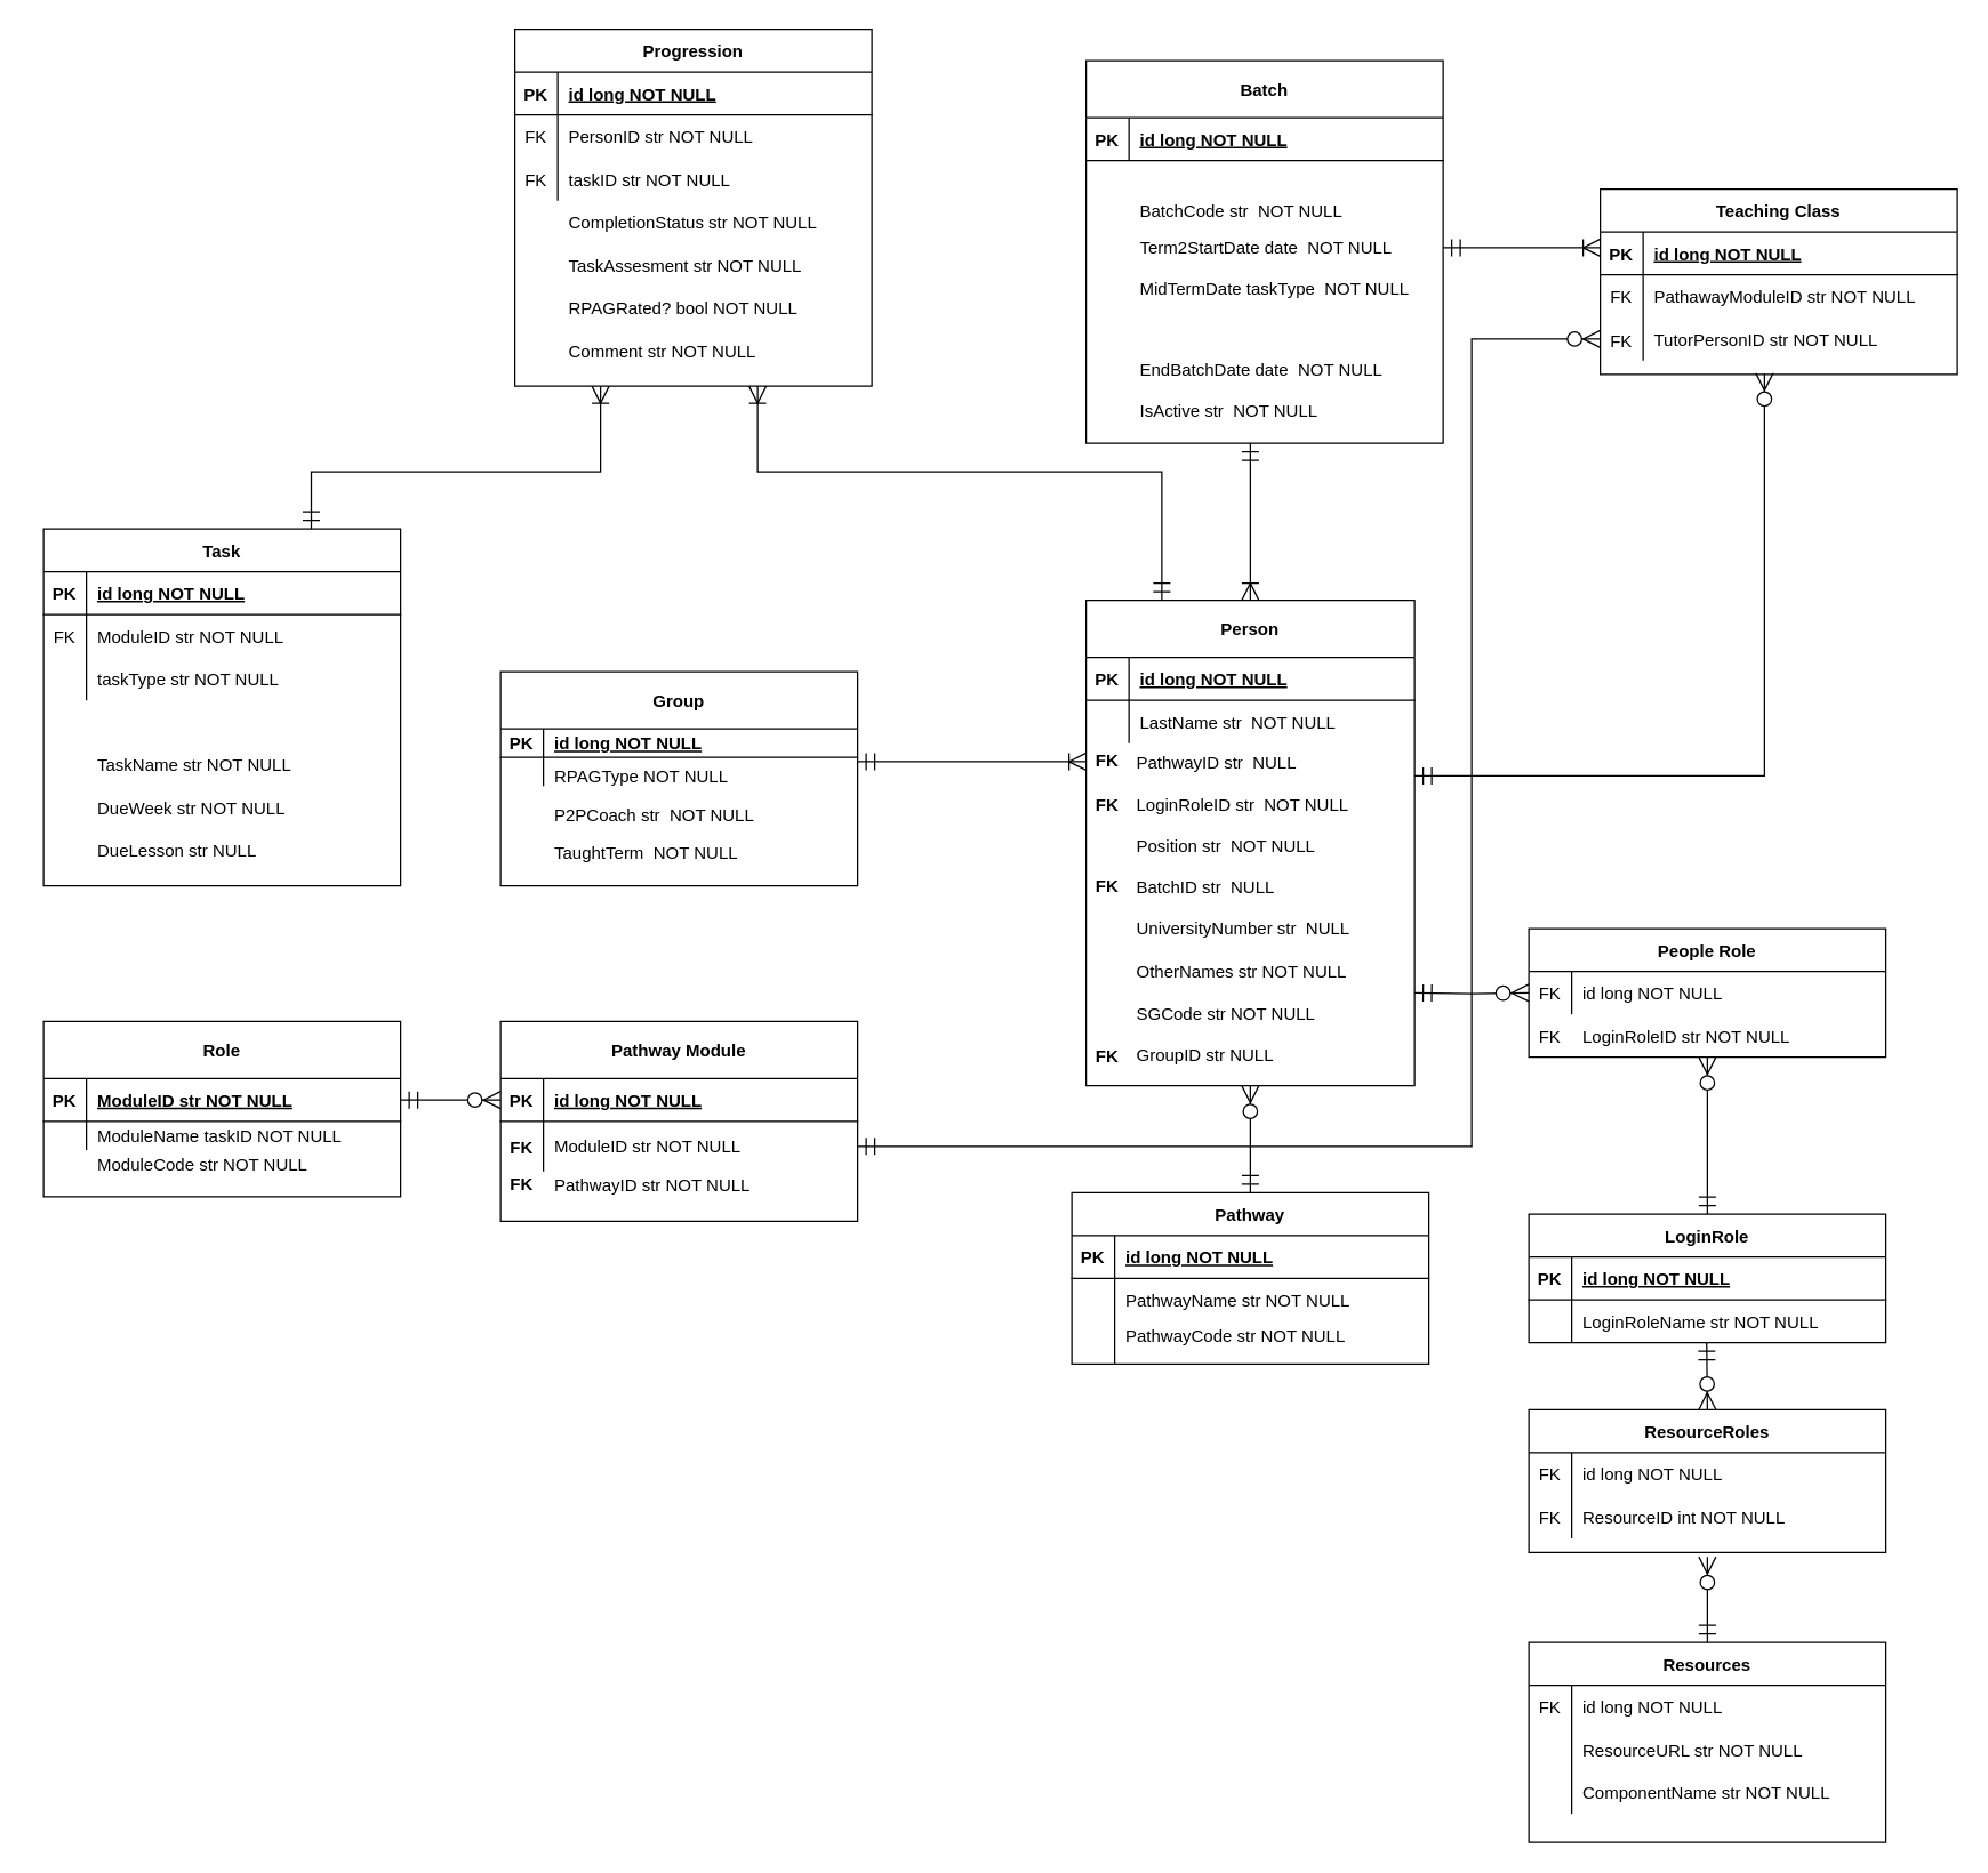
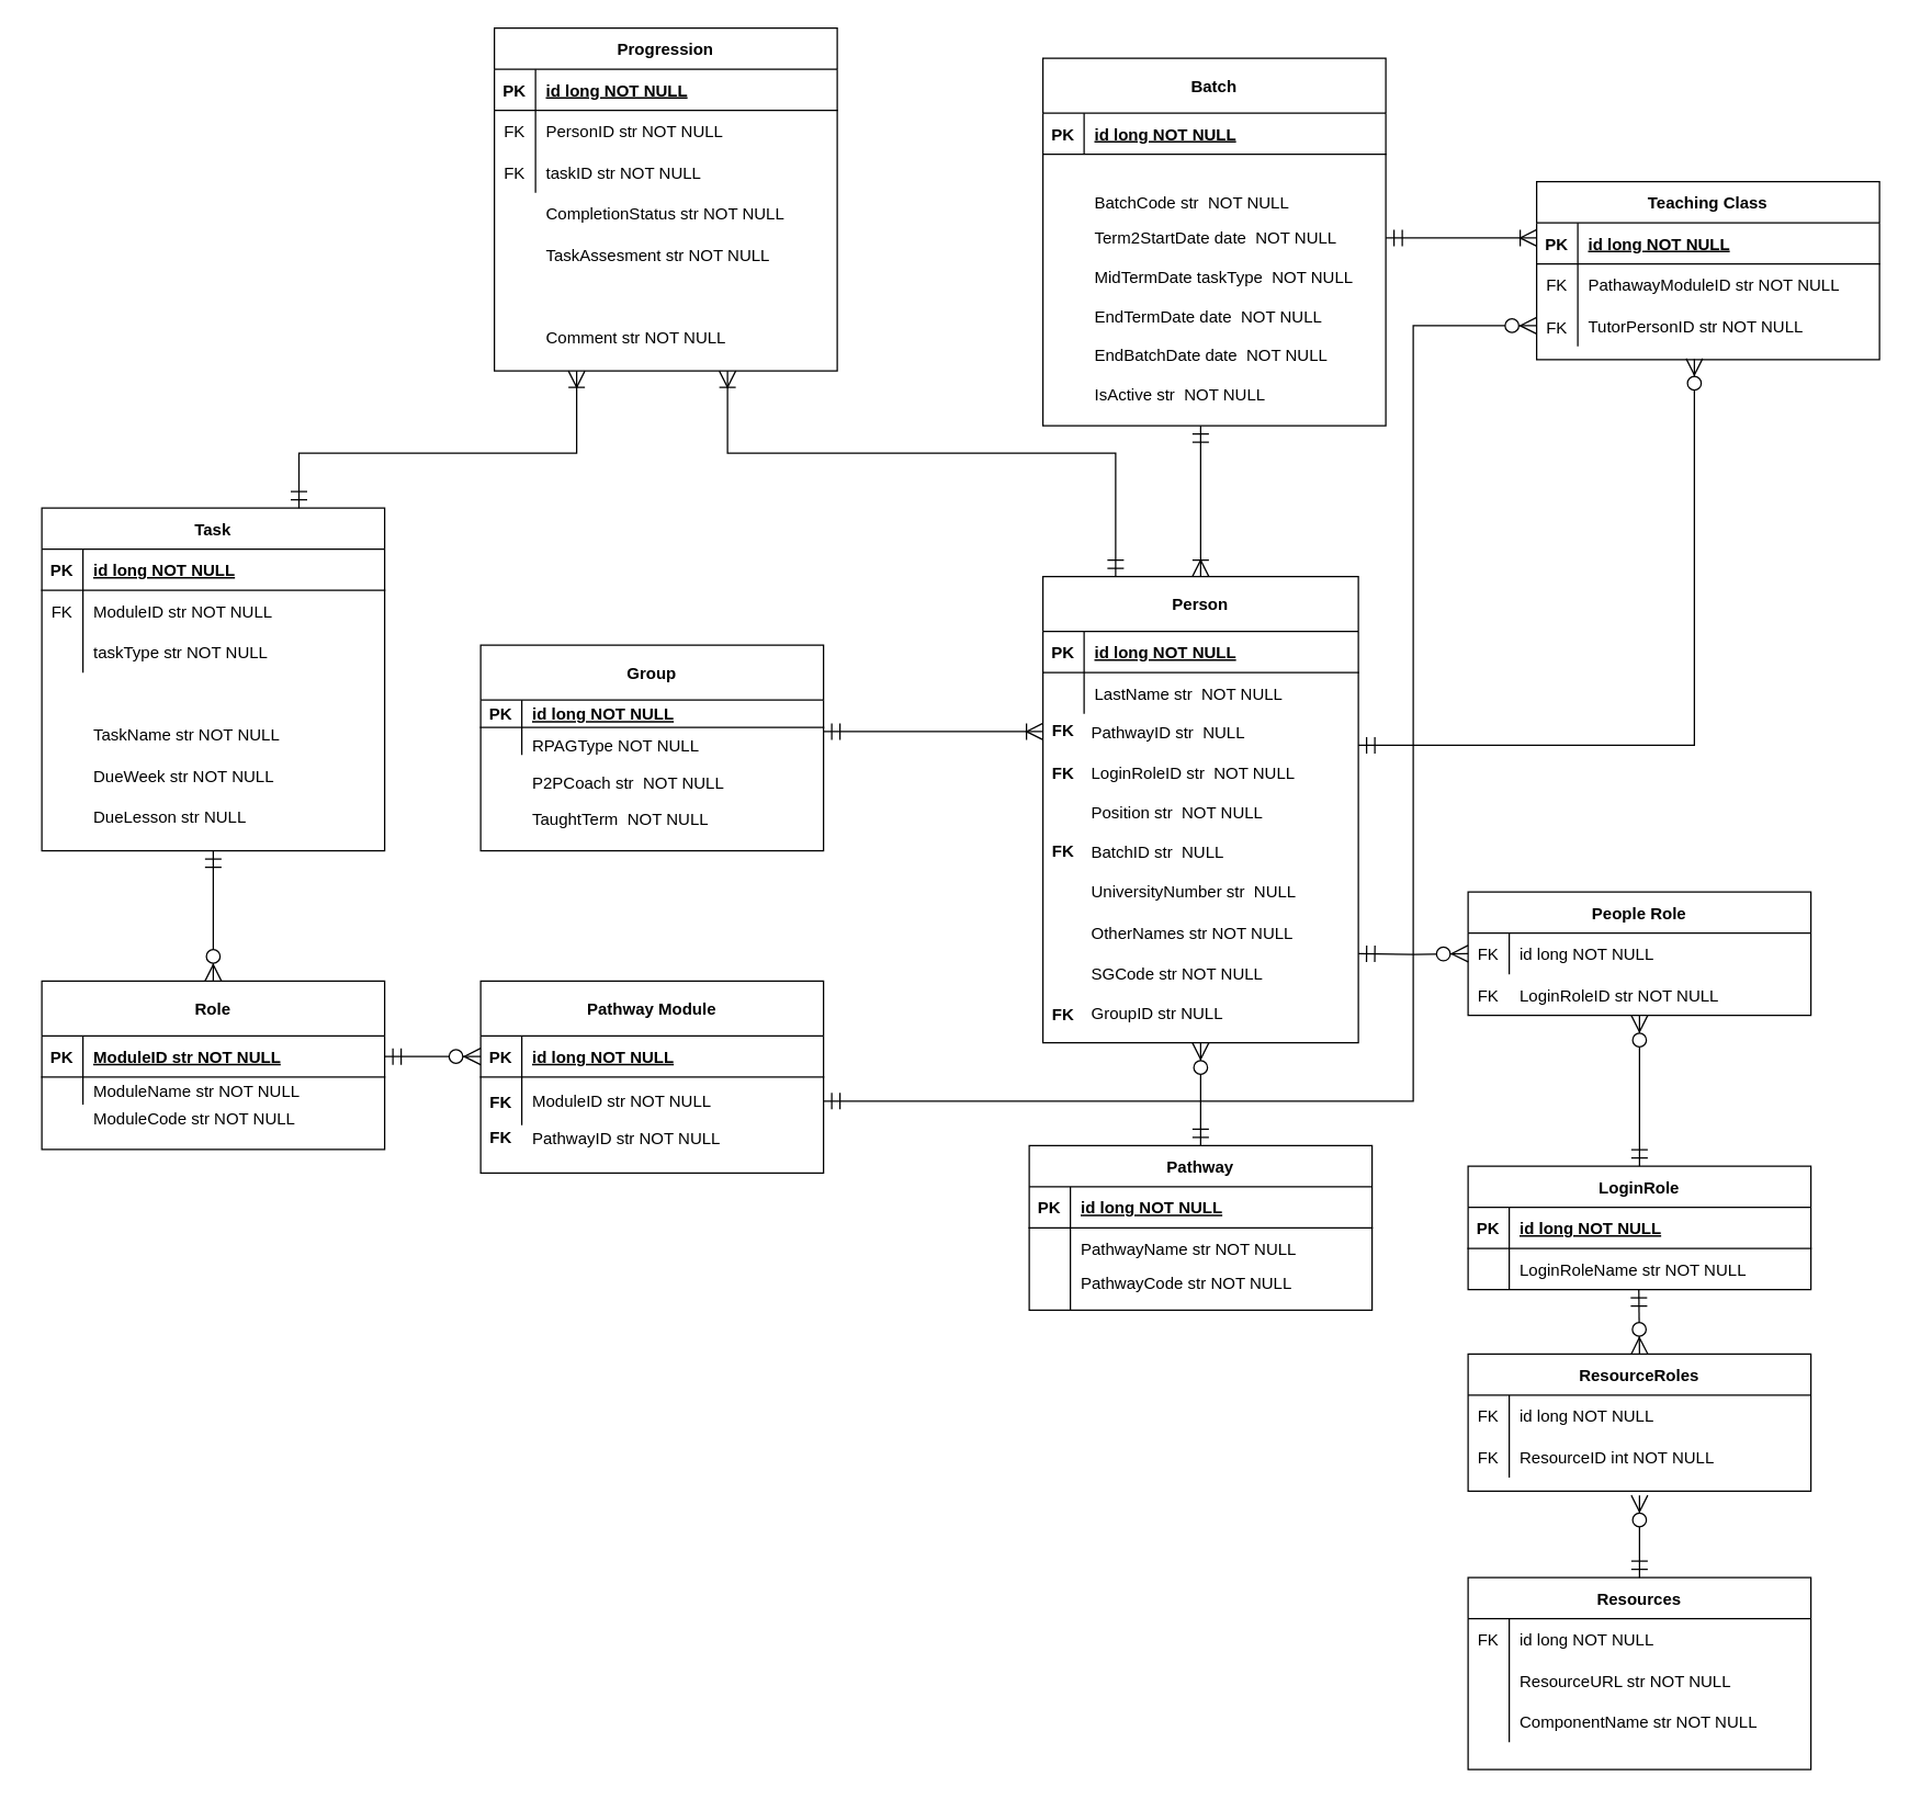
- <mxCell id="102" value="RPAGRated? bool NOT NULL" style="shape=partialRectangle;overflow=hidden;connectable=0;fillColor=none;top=0;left=0;bottom=0;right=0;align=left;spacingLeft=6;" parent="89" vertex="1"><mxGeometry x="30" y="180" width="220" height="30" as="geometry" /></mxCell>
+ <mxCell id="43" value="EndTermDate date  NOT NULL" style="shape=partialRectangle;overflow=hidden;connectable=0;fillColor=none;top=0;left=0;bottom=0;right=0;align=left;spacingLeft=6;" parent="40" vertex="1"><mxGeometry y="57.143" width="220" height="28.571" as="geometry" /></mxCell>
+ <mxCell id="119" style="edgeStyle=orthogonalEdgeStyle;rounded=0;orthogonalLoop=1;jettySize=auto;html=1;entryX=0.5;entryY=1;entryDx=0;entryDy=0;startArrow=ERzeroToMany;startFill=1;endArrow=ERmandOne;endFill=0;startSize=10;endSize=10;" parent="1" source="108" target="76" edge="1"><mxGeometry relative="1" as="geometry" /></mxCell>
- <mxCell id="114" value="ModuleName taskID NOT NULL" style="shape=partialRectangle;overflow=hidden;connectable=0;fillColor=none;top=0;left=0;bottom=0;right=0;align=left;spacingLeft=6;" parent="112" vertex="1"><mxGeometry x="30" width="220" height="20" as="geometry" /></mxCell>
+ <mxCell id="114" value="ModuleName str NOT NULL" style="shape=partialRectangle;overflow=hidden;connectable=0;fillColor=none;top=0;left=0;bottom=0;right=0;align=left;spacingLeft=6;" parent="112" vertex="1"><mxGeometry x="30" width="220" height="20" as="geometry" /></mxCell>
